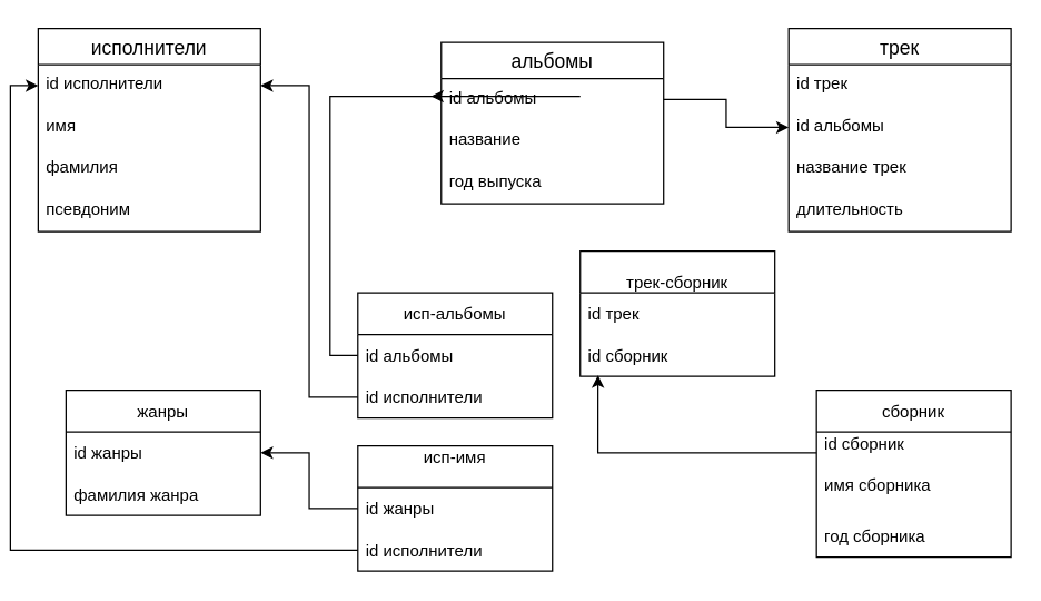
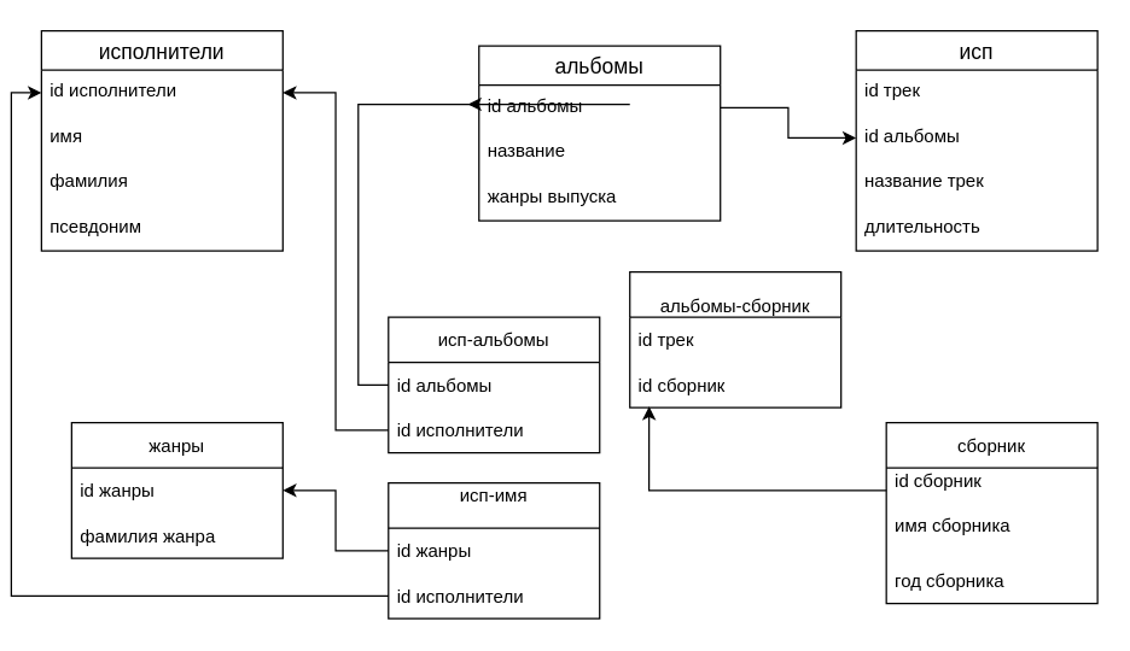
- <mxCell id="11" value="трек" style="swimlane;fontStyle=0;childLayout=stackLayout;horizontal=1;startSize=26;horizontalStack=0;resizeParent=1;resizeParentMax=0;resizeLast=0;collapsible=1;marginBottom=0;align=center;fontSize=14;" parent="1" vertex="1"><mxGeometry x="560" y="20" width="160" height="146" as="geometry" /></mxCell>
+ <mxCell id="11" value="исп" style="swimlane;fontStyle=0;childLayout=stackLayout;horizontal=1;startSize=26;horizontalStack=0;resizeParent=1;resizeParentMax=0;resizeLast=0;collapsible=1;marginBottom=0;align=center;fontSize=14;" parent="1" vertex="1"><mxGeometry x="560" y="20" width="160" height="146" as="geometry" /></mxCell>
- <mxCell id="10" value="год выпуска" style="text;strokeColor=none;fillColor=none;spacingLeft=4;spacingRight=4;overflow=hidden;rotatable=0;points=[[0,0.5],[1,0.5]];portConstraint=eastwest;fontSize=12;" parent="7" vertex="1"><mxGeometry y="86" width="160" height="30" as="geometry" /></mxCell>
+ <mxCell id="10" value="жанры выпуска" style="text;strokeColor=none;fillColor=none;spacingLeft=4;spacingRight=4;overflow=hidden;rotatable=0;points=[[0,0.5],[1,0.5]];portConstraint=eastwest;fontSize=12;" parent="7" vertex="1"><mxGeometry y="86" width="160" height="30" as="geometry" /></mxCell>
- <mxCell id="34" value="&#10;трек-сборник" style="swimlane;fontStyle=0;childLayout=stackLayout;horizontal=1;startSize=30;horizontalStack=0;resizeParent=1;resizeParentMax=0;resizeLast=0;collapsible=1;marginBottom=0;" vertex="1" parent="1"><mxGeometry x="410" y="180" width="140" height="90" as="geometry" /></mxCell>
+ <mxCell id="34" value="&#10;альбомы-сборник" style="swimlane;fontStyle=0;childLayout=stackLayout;horizontal=1;startSize=30;horizontalStack=0;resizeParent=1;resizeParentMax=0;resizeLast=0;collapsible=1;marginBottom=0;" vertex="1" parent="1"><mxGeometry x="410" y="180" width="140" height="90" as="geometry" /></mxCell>
